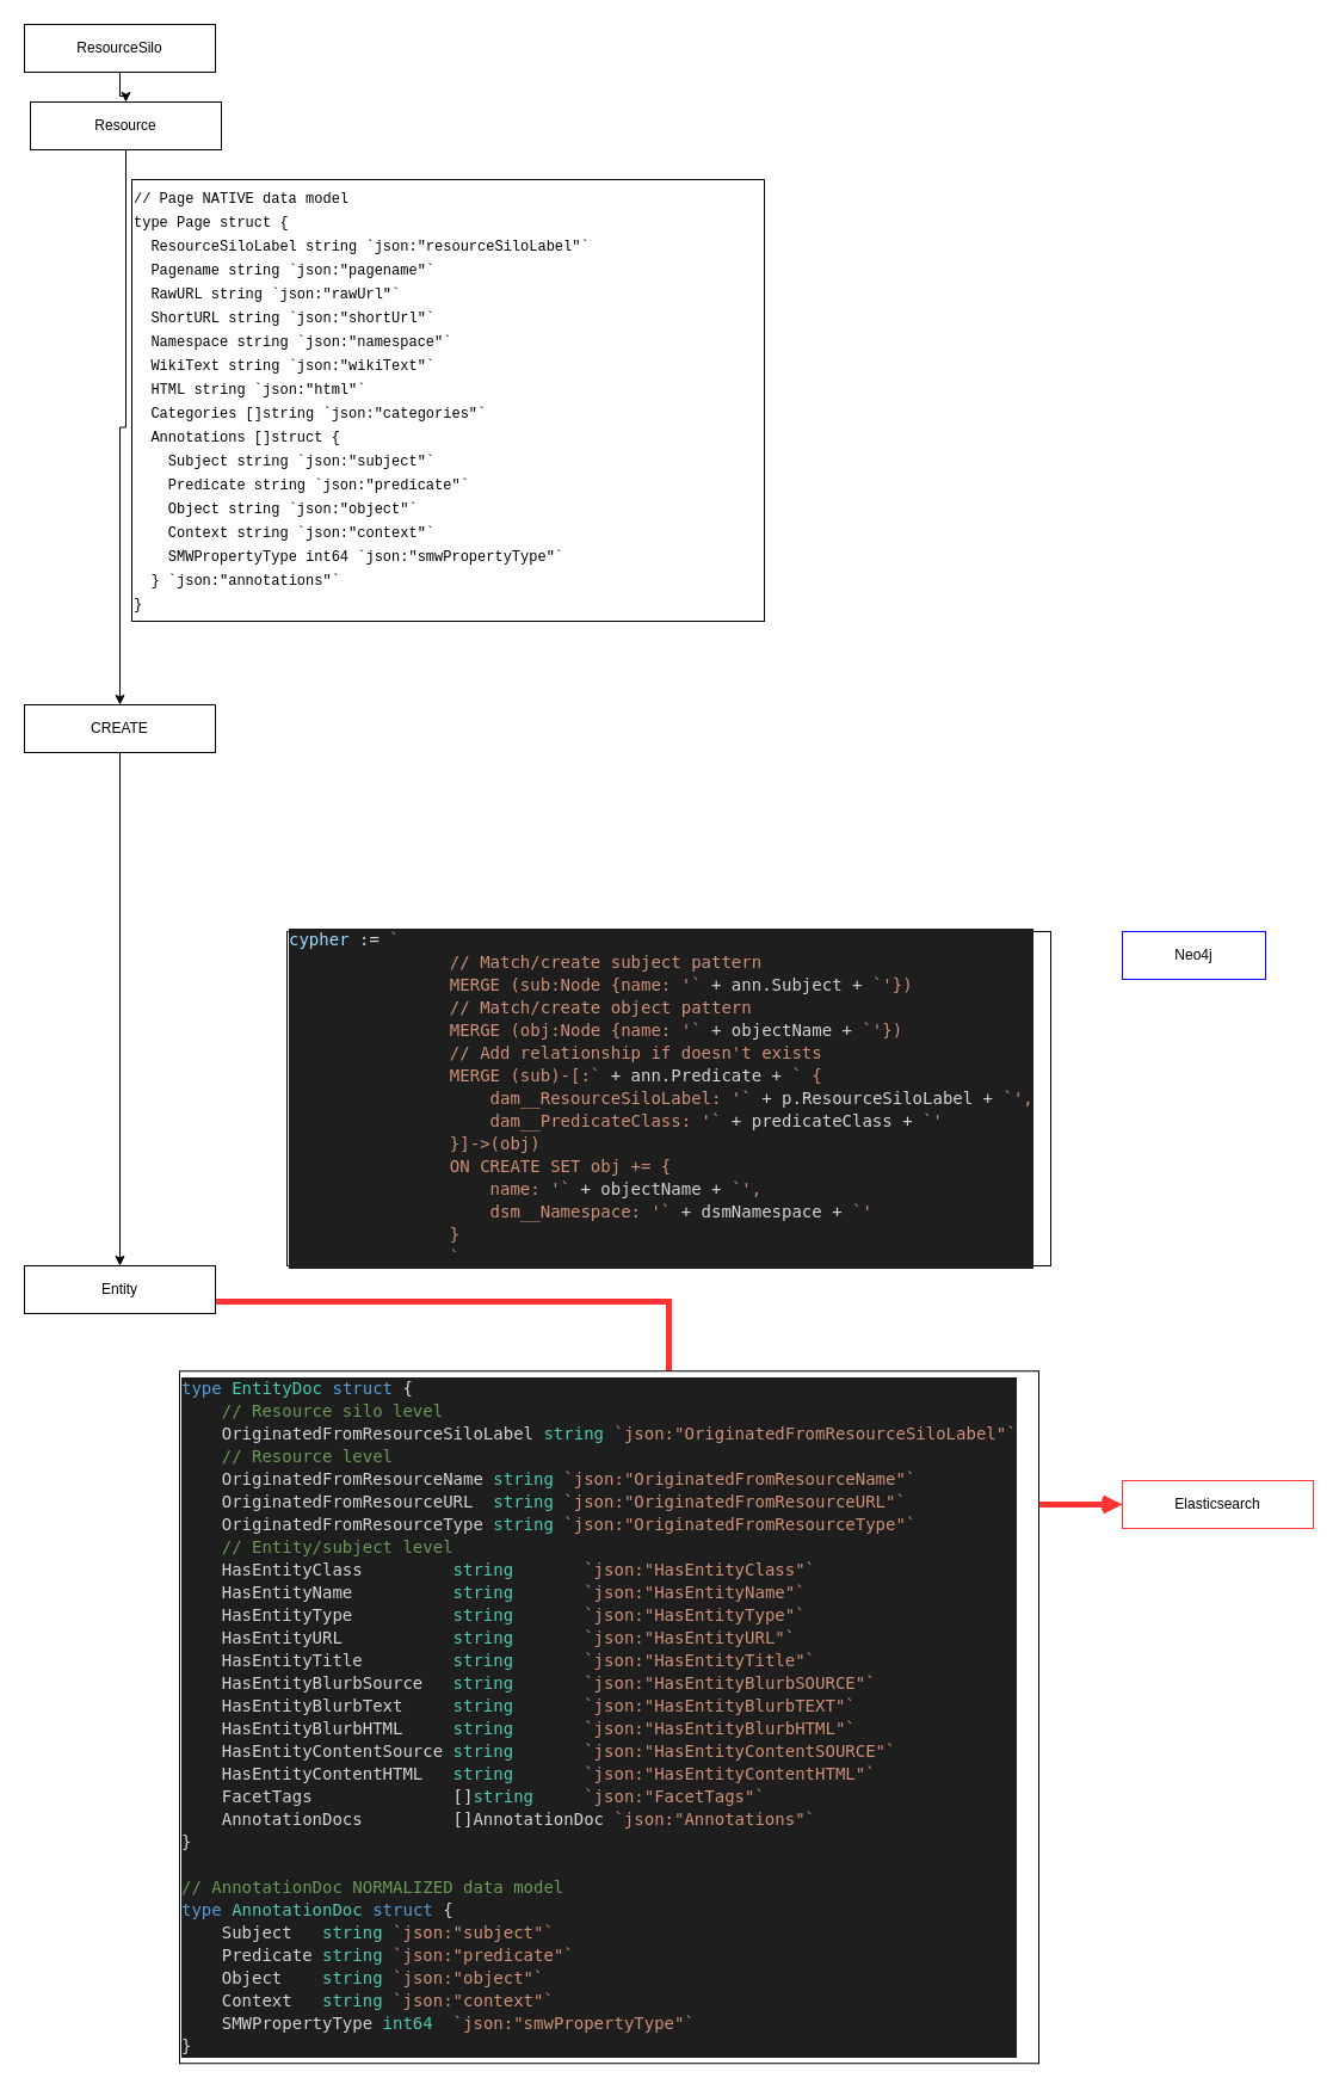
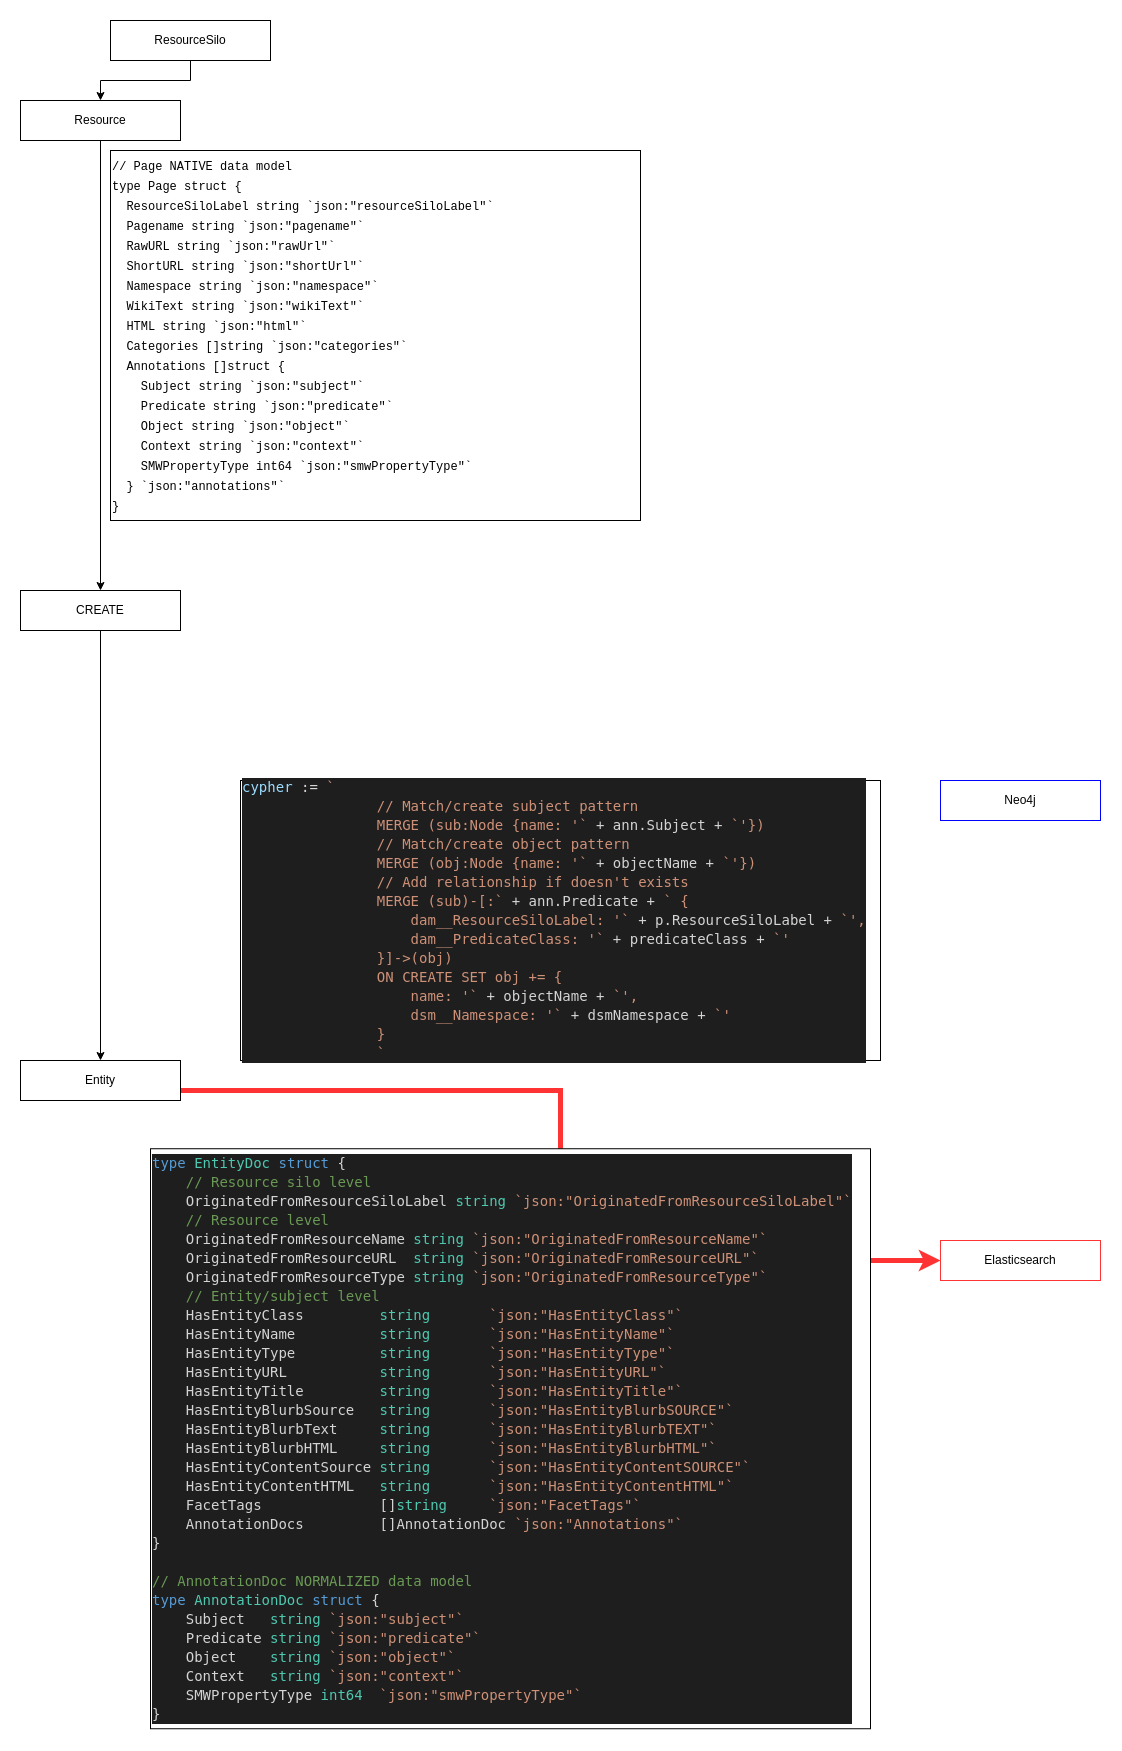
- <mxCell id="3" value="ResourceSilo" style="rounded=0;whiteSpace=wrap;html=1;" parent="1" vertex="1"><mxGeometry x="20" y="20" width="160" height="40" as="geometry" /></mxCell>
+ <mxCell id="3" value="ResourceSilo" style="rounded=0;whiteSpace=wrap;html=1;" parent="1" vertex="1"><mxGeometry x="110" y="20" width="160" height="40" as="geometry" /></mxCell>
- <mxCell id="5" value="Resource" style="rounded=0;whiteSpace=wrap;html=1;" parent="1" vertex="1"><mxGeometry x="25" y="85" width="160" height="40" as="geometry" /></mxCell>
+ <mxCell id="5" value="Resource" style="rounded=0;whiteSpace=wrap;html=1;" parent="1" vertex="1"><mxGeometry x="20" y="100" width="160" height="40" as="geometry" /></mxCell>
- <mxCell id="10" value="Neo4j" style="rounded=0;whiteSpace=wrap;html=1;strokeColor=#0000FF;" parent="1" vertex="1"><mxGeometry x="940" y="780" width="120" height="40" as="geometry" /></mxCell>
+ <mxCell id="10" value="Neo4j" style="rounded=0;whiteSpace=wrap;html=1;strokeColor=#0000FF;" parent="1" vertex="1"><mxGeometry x="940" y="780" width="160" height="40" as="geometry" /></mxCell>
- <mxCell id="8" style="edgeStyle=orthogonalEdgeStyle;rounded=0;orthogonalLoop=1;jettySize=auto;html=1;entryX=0;entryY=0.5;entryDx=0;entryDy=0;strokeWidth=5;exitX=1;exitY=0.75;exitDx=0;exitDy=0;strokeColor=#FF3333;endArrow=open;" parent="1" source="9" target="11" edge="1"><mxGeometry relative="1" as="geometry" /></mxCell>
+ <mxCell id="8" style="edgeStyle=orthogonalEdgeStyle;rounded=0;orthogonalLoop=1;jettySize=auto;html=1;entryX=0;entryY=0.5;entryDx=0;entryDy=0;strokeWidth=5;exitX=1;exitY=0.75;exitDx=0;exitDy=0;strokeColor=#FF3333;" parent="1" source="9" target="11" edge="1"><mxGeometry relative="1" as="geometry" /></mxCell>
